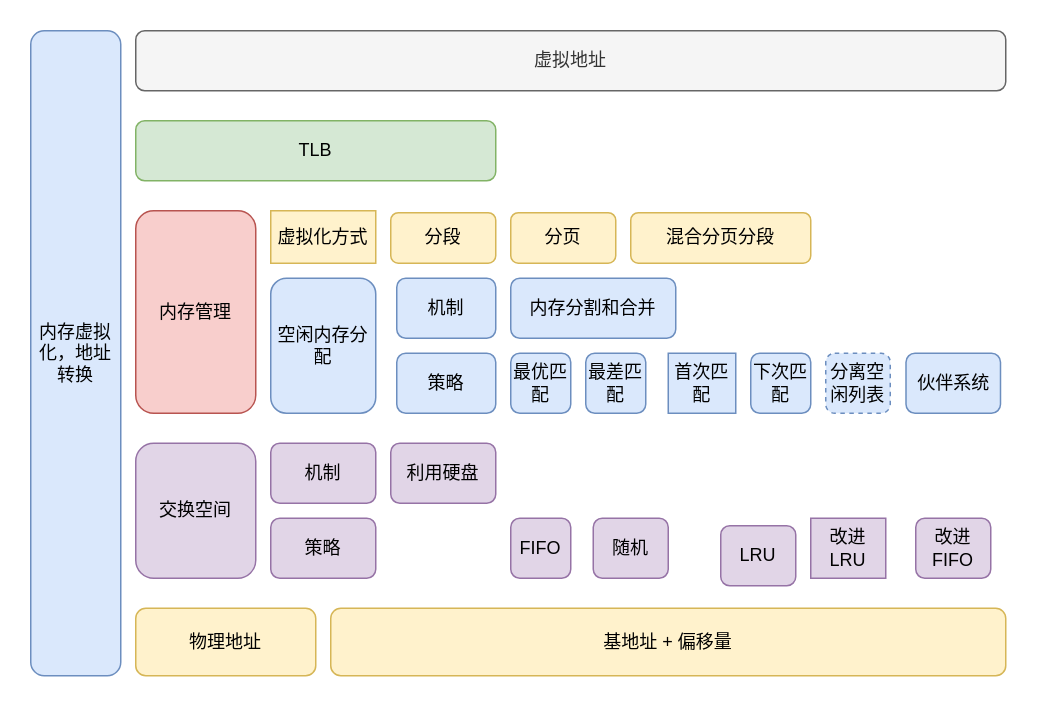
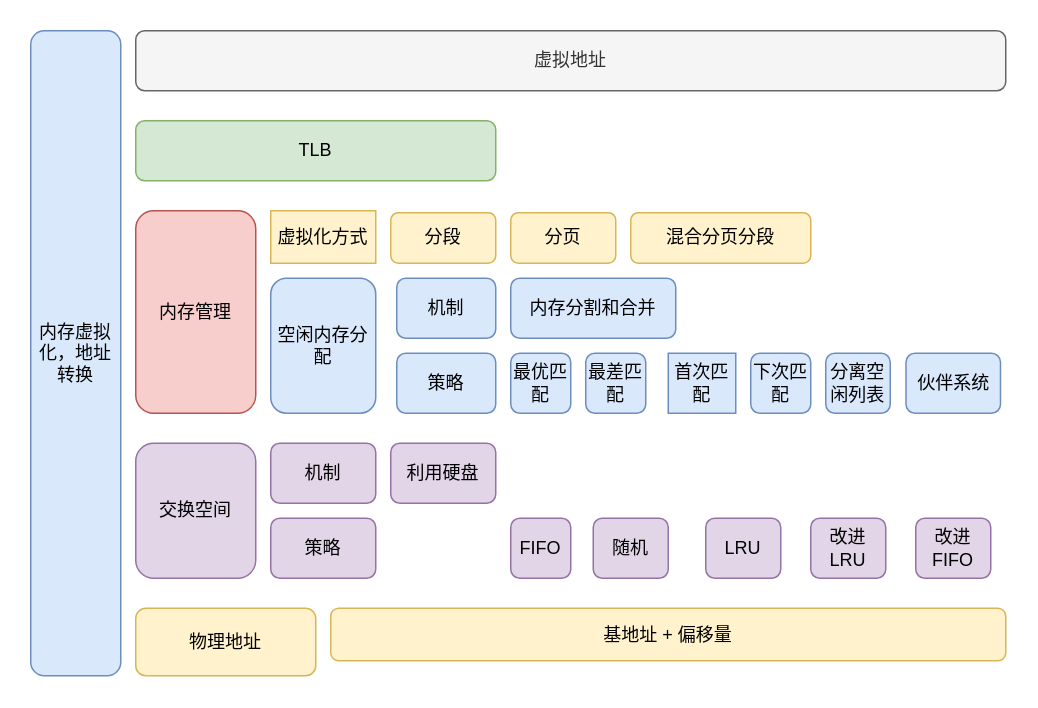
- <mxCell id="19" value="分离空闲列表" style="whiteSpace=wrap;html=1;rounded=1;sketch=0;fillColor=#dae8fc;strokeColor=#6c8ebf;dashed=1;" vertex="1" parent="1"><mxGeometry x="550" y="235" width="43" height="40" as="geometry" /></mxCell>
+ <mxCell id="19" value="分离空闲列表" style="whiteSpace=wrap;html=1;rounded=1;sketch=0;fillColor=#dae8fc;strokeColor=#6c8ebf;" vertex="1" parent="1"><mxGeometry x="550" y="235" width="43" height="40" as="geometry" /></mxCell>
- <mxCell id="29" value="改进 LRU" style="whiteSpace=wrap;html=1;sketch=0;fillColor=#e1d5e7;strokeColor=#9673a6;rounded=0;" vertex="1" parent="1"><mxGeometry x="540" y="345" width="50" height="40" as="geometry" /></mxCell>
+ <mxCell id="29" value="改进 LRU" style="whiteSpace=wrap;html=1;rounded=1;sketch=0;fillColor=#e1d5e7;strokeColor=#9673a6;" vertex="1" parent="1"><mxGeometry x="540" y="345" width="50" height="40" as="geometry" /></mxCell>
- <mxCell id="27" value="LRU" style="whiteSpace=wrap;html=1;rounded=1;sketch=0;fillColor=#e1d5e7;strokeColor=#9673a6;" vertex="1" parent="1"><mxGeometry x="480" y="350" width="50" height="40" as="geometry" /></mxCell>
+ <mxCell id="27" value="LRU" style="whiteSpace=wrap;html=1;rounded=1;sketch=0;fillColor=#e1d5e7;strokeColor=#9673a6;" vertex="1" parent="1"><mxGeometry x="470" y="345" width="50" height="40" as="geometry" /></mxCell>
- <mxCell id="28" value="基地址 + 偏移量" style="whiteSpace=wrap;html=1;rounded=1;sketch=0;fillColor=#fff2cc;strokeColor=#d6b656;" vertex="1" parent="1"><mxGeometry x="220" y="405" width="450" height="45" as="geometry" /></mxCell>
+ <mxCell id="28" value="基地址 + 偏移量" style="whiteSpace=wrap;html=1;rounded=1;sketch=0;fillColor=#fff2cc;strokeColor=#d6b656;" vertex="1" parent="1"><mxGeometry x="220" y="405" width="450" height="35" as="geometry" /></mxCell>
